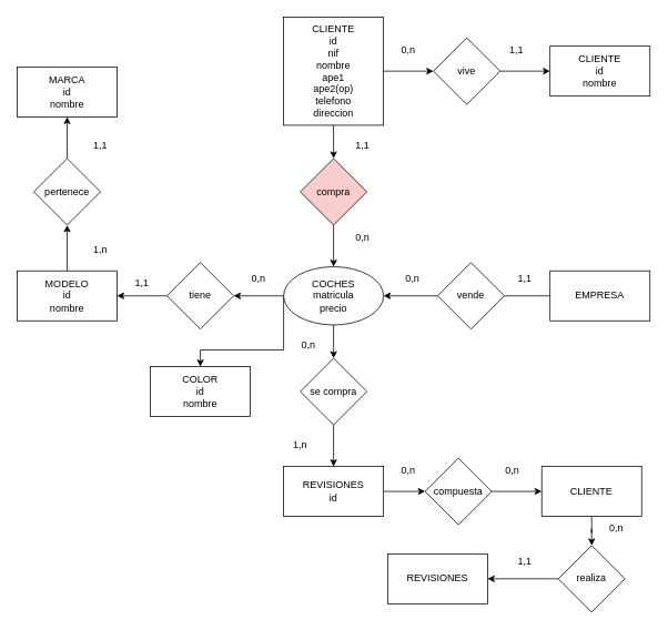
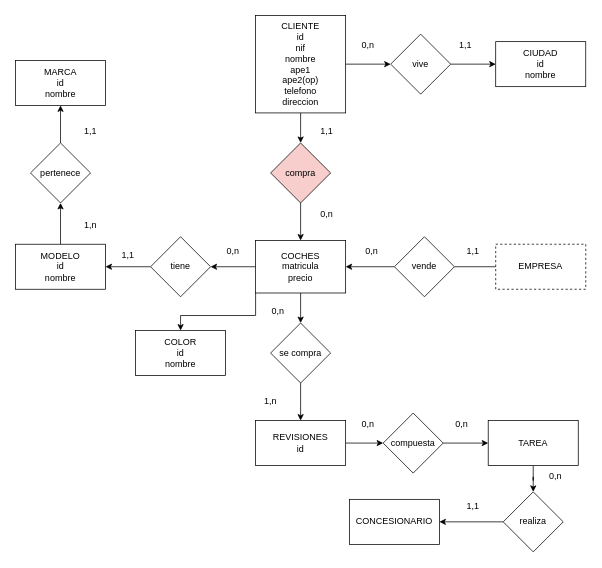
- <mxCell id="22" value="CLIENTE&lt;br&gt;id&lt;br&gt;nombre" style="whiteSpace=wrap;html=1;rounded=0;" vertex="1" parent="1"><mxGeometry x="660" y="55" width="120" height="60" as="geometry" /></mxCell>
+ <mxCell id="22" value="CIUDAD&lt;br&gt;id&lt;br&gt;nombre" style="whiteSpace=wrap;html=1;rounded=0;" vertex="1" parent="1"><mxGeometry x="660" y="55" width="120" height="60" as="geometry" /></mxCell>
- <mxCell id="5" value="COCHES&lt;br&gt;matricula&lt;br&gt;precio" style="ellipse;whiteSpace=wrap;html=1;" vertex="1" parent="1"><mxGeometry x="340" y="320" width="120" height="70" as="geometry" /></mxCell>
+ <mxCell id="5" value="COCHES&lt;br&gt;matricula&lt;br&gt;precio" style="rounded=0;whiteSpace=wrap;html=1;" vertex="1" parent="1"><mxGeometry x="340" y="320" width="120" height="70" as="geometry" /></mxCell>
- <mxCell id="30" value="EMPRESA" style="rounded=0;whiteSpace=wrap;html=1;" vertex="1" parent="1"><mxGeometry x="660" y="325" width="120" height="60" as="geometry" /></mxCell>
+ <mxCell id="30" value="EMPRESA" style="rounded=0;whiteSpace=wrap;html=1;dashed=1;" vertex="1" parent="1"><mxGeometry x="660" y="325" width="120" height="60" as="geometry" /></mxCell>
- <mxCell id="44" value="CLIENTE" style="whiteSpace=wrap;html=1;rounded=0;" vertex="1" parent="1"><mxGeometry x="650" y="560" width="120" height="60" as="geometry" /></mxCell>
+ <mxCell id="44" value="TAREA" style="whiteSpace=wrap;html=1;rounded=0;" vertex="1" parent="1"><mxGeometry x="650" y="560" width="120" height="60" as="geometry" /></mxCell>
- <mxCell id="47" value="REVISIONES" style="rounded=0;whiteSpace=wrap;html=1;" vertex="1" parent="1"><mxGeometry x="465" y="665" width="120" height="60" as="geometry" /></mxCell>
+ <mxCell id="47" value="CONCESIONARIO" style="rounded=0;whiteSpace=wrap;html=1;" vertex="1" parent="1"><mxGeometry x="465" y="665" width="120" height="60" as="geometry" /></mxCell>
